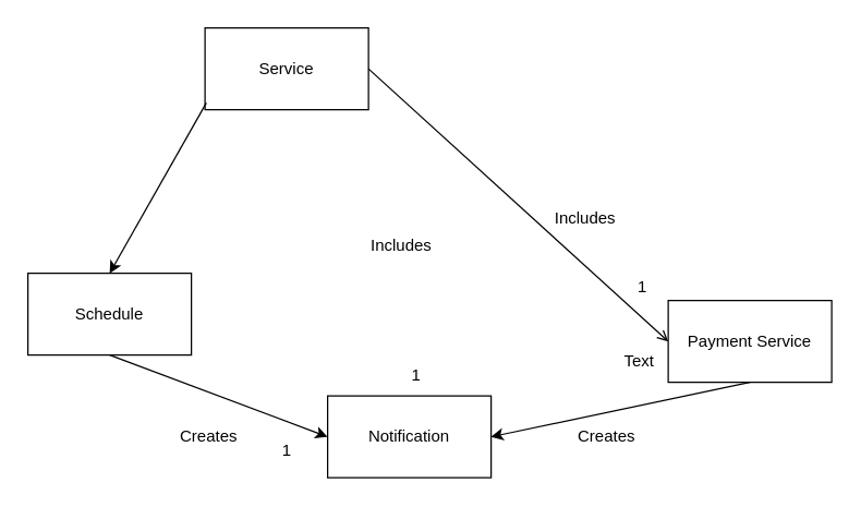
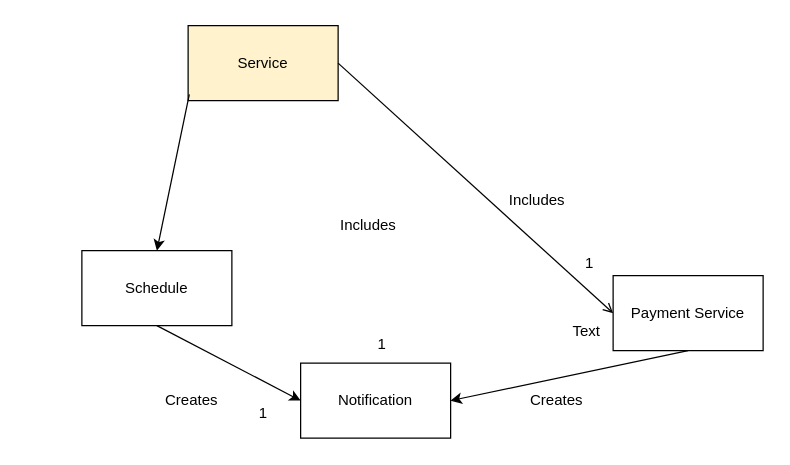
- <mxCell id="2" value="Service" style="rounded=0;whiteSpace=wrap;html=1;" vertex="1" parent="1"><mxGeometry x="150" y="20" width="120" height="60" as="geometry" /></mxCell>
+ <mxCell id="2" value="Service" style="rounded=0;whiteSpace=wrap;html=1;fillColor=#fff2cc;" vertex="1" parent="1"><mxGeometry x="150" y="20" width="120" height="60" as="geometry" /></mxCell>
- <mxCell id="4" value="Schedule" style="rounded=0;whiteSpace=wrap;html=1;" vertex="1" parent="1"><mxGeometry x="20" y="200" width="120" height="60" as="geometry" /></mxCell>
+ <mxCell id="4" value="Schedule" style="rounded=0;whiteSpace=wrap;html=1;" vertex="1" parent="1"><mxGeometry x="65" y="200" width="120" height="60" as="geometry" /></mxCell>
